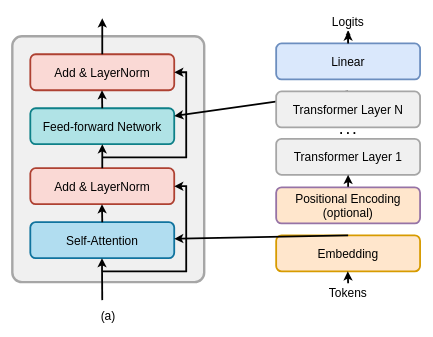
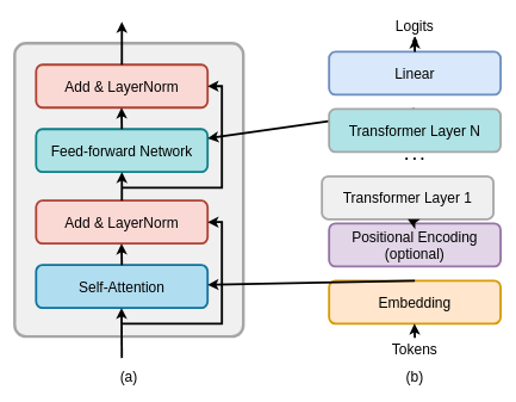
- <mxCell id="29" value="&lt;font style=&quot;font-size: 20px;&quot;&gt;Transformer Layer N&lt;/font&gt;" style="rounded=1;whiteSpace=wrap;html=1;strokeWidth=3;fillColor=#f0f0f0;strokeColor=#a6a6a6;" vertex="1" parent="1"><mxGeometry x="460" y="152" width="240" height="60" as="geometry" /></mxCell>
+ <mxCell id="29" value="&lt;font style=&quot;font-size: 20px;&quot;&gt;Transformer Layer N&lt;/font&gt;" style="rounded=1;whiteSpace=wrap;html=1;strokeWidth=3;fillColor=#b0e3e6;strokeColor=#a6a6a6;" vertex="1" parent="1"><mxGeometry x="460" y="152" width="240" height="60" as="geometry" /></mxCell>
- <mxCell id="18" value="&lt;font style=&quot;font-size: 20px;&quot;&gt;Transformer Layer 1&lt;/font&gt;" style="rounded=1;whiteSpace=wrap;html=1;strokeWidth=3;fillColor=#f0f0f0;strokeColor=#a6a6a6;" vertex="1" parent="1"><mxGeometry x="460" y="231" width="240" height="60" as="geometry" /></mxCell>
+ <mxCell id="18" value="&lt;font style=&quot;font-size: 20px;&quot;&gt;Transformer Layer 1&lt;/font&gt;" style="rounded=1;whiteSpace=wrap;html=1;strokeWidth=3;fillColor=#f0f0f0;strokeColor=#a6a6a6;" vertex="1" parent="1"><mxGeometry x="450" y="246" width="240" height="60" as="geometry" /></mxCell>
- <mxCell id="19" value="&lt;font style=&quot;font-size: 20px;&quot;&gt;Positional Encoding&lt;/font&gt;&lt;div&gt;&lt;font style=&quot;font-size: 20px;&quot;&gt;(optional)&lt;/font&gt;&lt;/div&gt;" style="rounded=1;whiteSpace=wrap;html=1;strokeWidth=3;fillColor=#ffe6cc;strokeColor=#9673a6;" vertex="1" parent="1"><mxGeometry x="460" y="312" width="240" height="60" as="geometry" /></mxCell>
+ <mxCell id="19" value="&lt;font style=&quot;font-size: 20px;&quot;&gt;Positional Encoding&lt;/font&gt;&lt;div&gt;&lt;font style=&quot;font-size: 20px;&quot;&gt;(optional)&lt;/font&gt;&lt;/div&gt;" style="rounded=1;whiteSpace=wrap;html=1;strokeWidth=3;fillColor=#e1d5e7;strokeColor=#9673a6;" vertex="1" parent="1"><mxGeometry x="460" y="312" width="240" height="60" as="geometry" /></mxCell>
+ <mxCell id="15" value="&lt;font style=&quot;font-size: 20px;&quot;&gt;(b)&lt;/font&gt;" style="text;html=1;align=center;verticalAlign=middle;whiteSpace=wrap;rounded=0;" vertex="1" parent="1"><mxGeometry x="545" y="510" width="70" height="30" as="geometry" /></mxCell>
